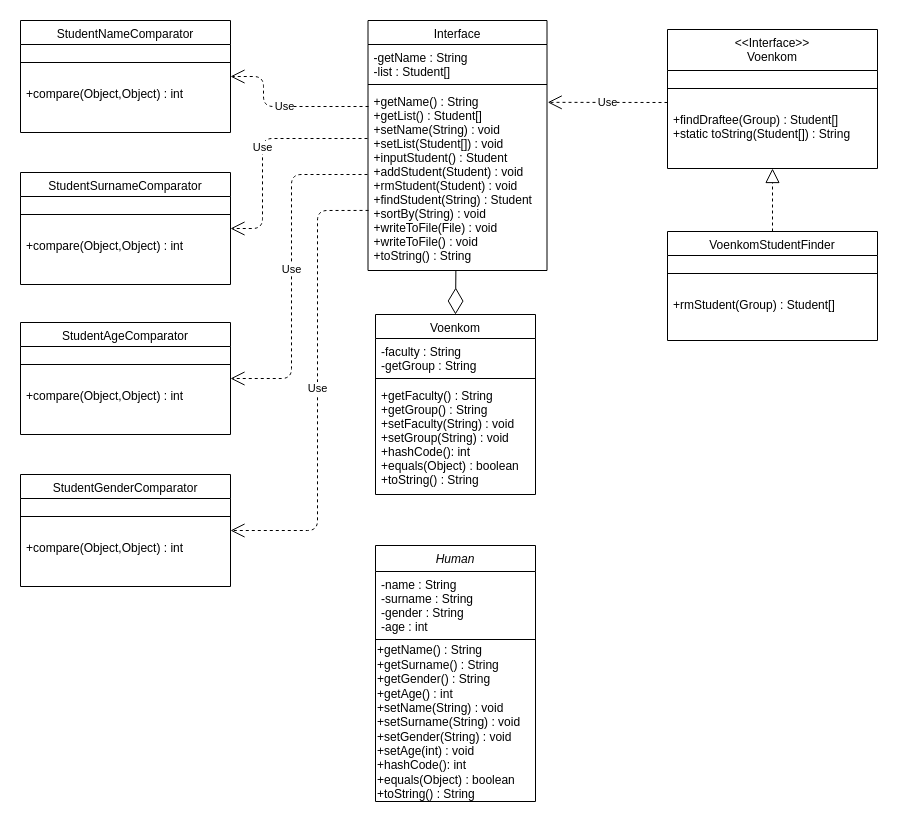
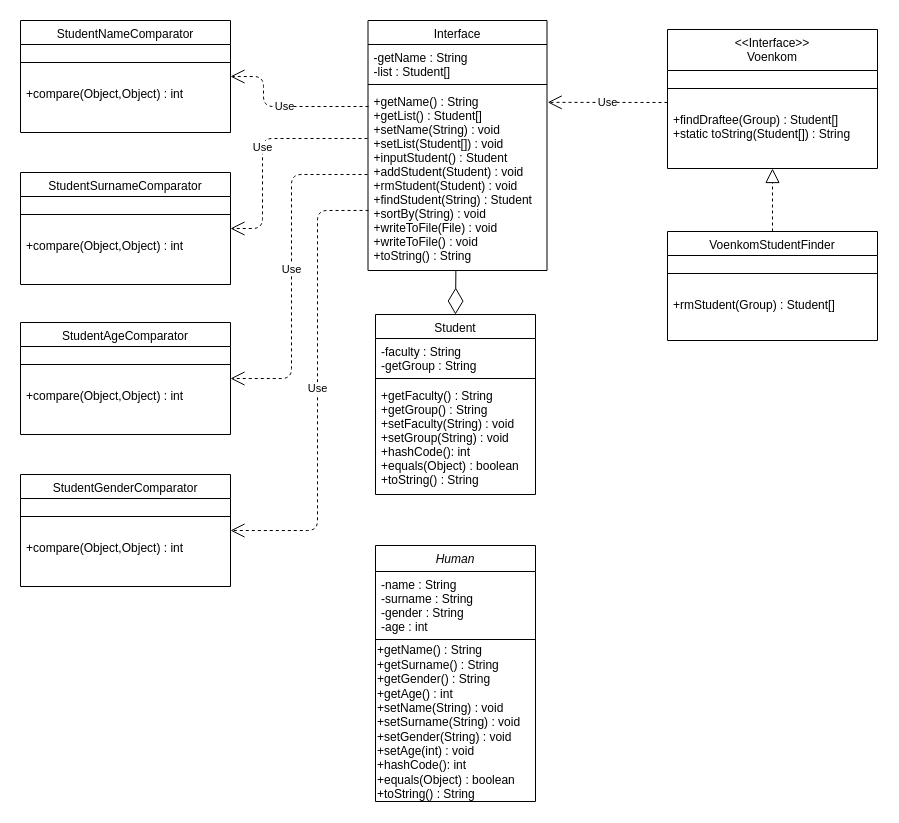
- <mxCell id="6" value="Voenkom" style="swimlane;fontStyle=0;align=center;verticalAlign=top;childLayout=stackLayout;horizontal=1;startSize=24;horizontalStack=0;resizeParent=1;resizeLast=0;collapsible=1;marginBottom=0;rounded=0;shadow=0;strokeWidth=1;" parent="1" vertex="1"><mxGeometry x="375" y="314" width="160" height="180" as="geometry"><mxRectangle x="30" y="370" width="160" height="26" as="alternateBounds" /></mxGeometry></mxCell>
+ <mxCell id="6" value="Student" style="swimlane;fontStyle=0;align=center;verticalAlign=top;childLayout=stackLayout;horizontal=1;startSize=24;horizontalStack=0;resizeParent=1;resizeLast=0;collapsible=1;marginBottom=0;rounded=0;shadow=0;strokeWidth=1;" parent="1" vertex="1"><mxGeometry x="375" y="314" width="160" height="180" as="geometry"><mxRectangle x="30" y="370" width="160" height="26" as="alternateBounds" /></mxGeometry></mxCell>
